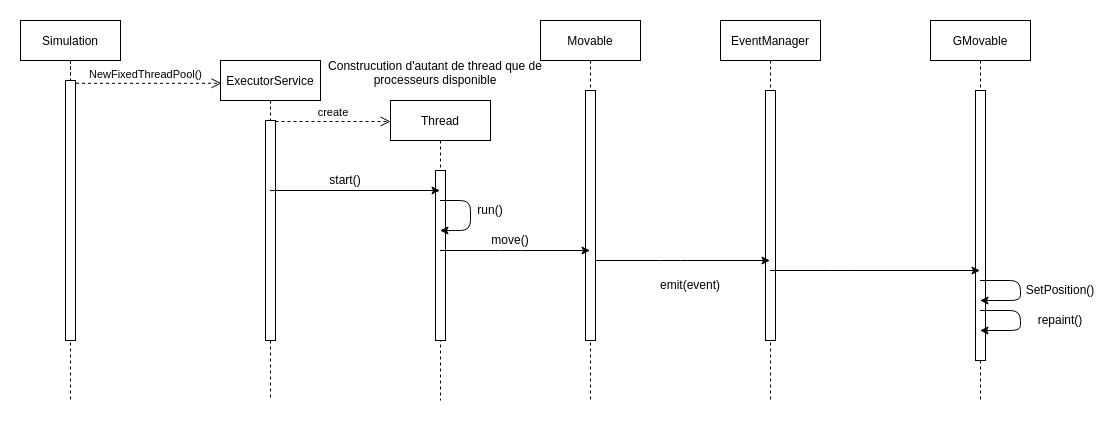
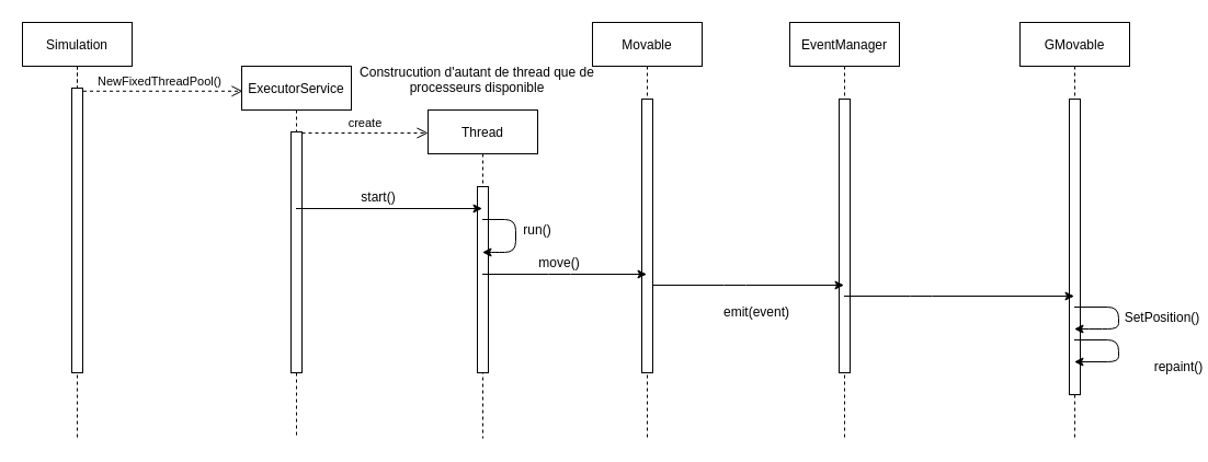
- <mxCell id="31" value="repaint()" style="text;html=1;strokeColor=none;fillColor=none;align=center;verticalAlign=middle;whiteSpace=wrap;rounded=0;" vertex="1" parent="1"><mxGeometry x="1040" y="310" width="40" height="20" as="geometry" /></mxCell>
+ <mxCell id="31" value="repaint()" style="text;html=1;strokeColor=none;fillColor=none;align=center;verticalAlign=middle;whiteSpace=wrap;rounded=0;" vertex="1" parent="1"><mxGeometry x="1055" y="325" width="40" height="20" as="geometry" /></mxCell>
